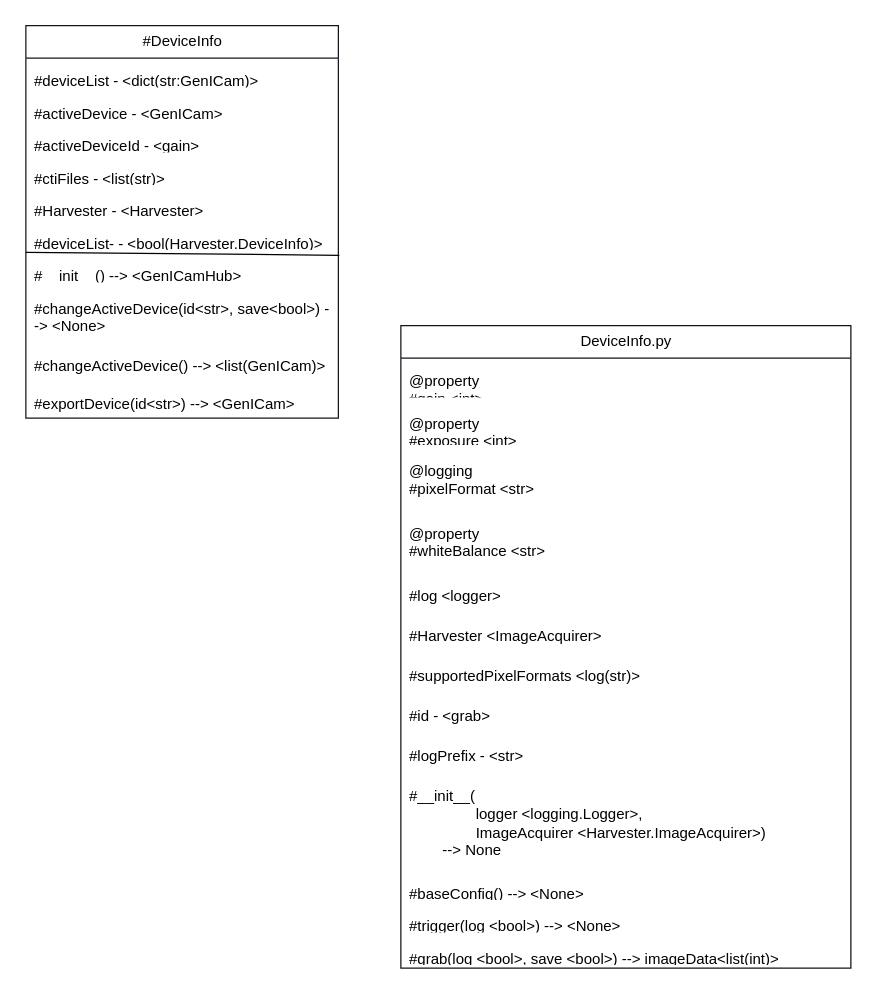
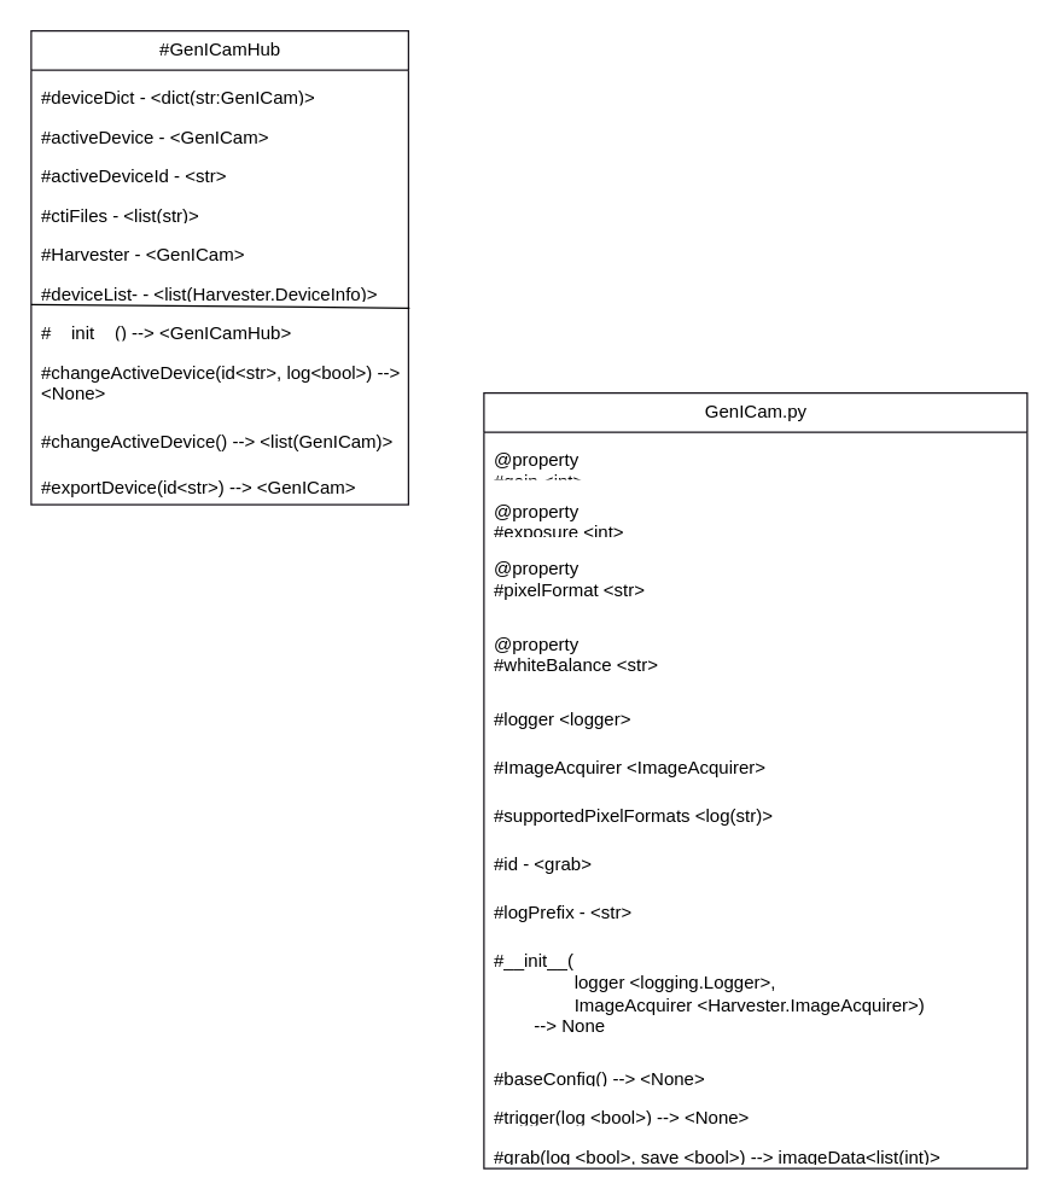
- <mxCell id="2" value="#DeviceInfo" style="swimlane;fontStyle=0;childLayout=stackLayout;horizontal=1;startSize=26;horizontalStack=0;resizeParent=1;resizeParentMax=0;resizeLast=0;collapsible=1;marginBottom=0;html=1;labelBorderColor=none;strokeColor=#18141d;spacingLeft=5;spacingBottom=5;spacingTop=5;spacingRight=5;" parent="1" vertex="1"><mxGeometry x="20" y="20" width="250" height="314" as="geometry"><mxRectangle x="370" y="280" width="110" height="30" as="alternateBounds" /></mxGeometry></mxCell>
+ <mxCell id="2" value="#GenICamHub" style="swimlane;fontStyle=0;childLayout=stackLayout;horizontal=1;startSize=26;horizontalStack=0;resizeParent=1;resizeParentMax=0;resizeLast=0;collapsible=1;marginBottom=0;html=1;labelBorderColor=none;strokeColor=#18141d;spacingLeft=5;spacingBottom=5;spacingTop=5;spacingRight=5;" parent="1" vertex="1"><mxGeometry x="20" y="20" width="250" height="314" as="geometry"><mxRectangle x="370" y="280" width="110" height="30" as="alternateBounds" /></mxGeometry></mxCell>
- <mxCell id="3" value="#deviceList - &amp;lt;dict(str:GenICam)&amp;gt;" style="text;strokeColor=none;fillColor=none;align=left;verticalAlign=top;spacingLeft=5;spacingRight=5;overflow=hidden;rotatable=0;points=[[0,0.5],[1,0.5]];portConstraint=eastwest;whiteSpace=wrap;html=1;fontColor=#000000;labelBorderColor=none;spacingBottom=5;spacingTop=5;" parent="2" vertex="1"><mxGeometry y="26" width="250" height="26" as="geometry" /></mxCell>
+ <mxCell id="3" value="#deviceDict - &amp;lt;dict(str:GenICam)&amp;gt;" style="text;strokeColor=none;fillColor=none;align=left;verticalAlign=top;spacingLeft=5;spacingRight=5;overflow=hidden;rotatable=0;points=[[0,0.5],[1,0.5]];portConstraint=eastwest;whiteSpace=wrap;html=1;fontColor=#000000;labelBorderColor=none;spacingBottom=5;spacingTop=5;" parent="2" vertex="1"><mxGeometry y="26" width="250" height="26" as="geometry" /></mxCell>
- <mxCell id="5" value="#activeDeviceId - &amp;lt;gain&amp;gt;" style="text;strokeColor=none;fillColor=none;align=left;verticalAlign=top;spacingLeft=5;spacingRight=5;overflow=hidden;rotatable=0;points=[[0,0.5],[1,0.5]];portConstraint=eastwest;whiteSpace=wrap;html=1;fontColor=#000000;labelBorderColor=none;spacingBottom=5;spacingTop=5;" parent="2" vertex="1"><mxGeometry y="78" width="250" height="26" as="geometry" /></mxCell>
+ <mxCell id="5" value="#activeDeviceId - &amp;lt;str&amp;gt;" style="text;strokeColor=none;fillColor=none;align=left;verticalAlign=top;spacingLeft=5;spacingRight=5;overflow=hidden;rotatable=0;points=[[0,0.5],[1,0.5]];portConstraint=eastwest;whiteSpace=wrap;html=1;fontColor=#000000;labelBorderColor=none;spacingBottom=5;spacingTop=5;" parent="2" vertex="1"><mxGeometry y="78" width="250" height="26" as="geometry" /></mxCell>
- <mxCell id="7" value="#Harvester - &amp;lt;Harvester&amp;gt;" style="text;strokeColor=none;fillColor=none;align=left;verticalAlign=top;spacingLeft=5;spacingRight=5;overflow=hidden;rotatable=0;points=[[0,0.5],[1,0.5]];portConstraint=eastwest;whiteSpace=wrap;html=1;fontColor=#000000;labelBorderColor=none;spacingBottom=5;spacingTop=5;" parent="2" vertex="1"><mxGeometry y="130" width="250" height="26" as="geometry" /></mxCell>
+ <mxCell id="7" value="#Harvester - &amp;lt;GenICam&amp;gt;" style="text;strokeColor=none;fillColor=none;align=left;verticalAlign=top;spacingLeft=5;spacingRight=5;overflow=hidden;rotatable=0;points=[[0,0.5],[1,0.5]];portConstraint=eastwest;whiteSpace=wrap;html=1;fontColor=#000000;labelBorderColor=none;spacingBottom=5;spacingTop=5;" parent="2" vertex="1"><mxGeometry y="130" width="250" height="26" as="geometry" /></mxCell>
- <mxCell id="8" value="#deviceList- - &amp;lt;bool(Harvester.DeviceInfo)&amp;gt;" style="text;strokeColor=none;fillColor=none;align=left;verticalAlign=top;spacingLeft=5;spacingRight=5;overflow=hidden;rotatable=0;points=[[0,0.5],[1,0.5]];portConstraint=eastwest;whiteSpace=wrap;html=1;fontColor=#000000;labelBorderColor=none;spacingBottom=5;spacingTop=5;" parent="2" vertex="1"><mxGeometry y="156" width="250" height="26" as="geometry" /></mxCell>
+ <mxCell id="8" value="#deviceList- - &amp;lt;list(Harvester.DeviceInfo)&amp;gt;" style="text;strokeColor=none;fillColor=none;align=left;verticalAlign=top;spacingLeft=5;spacingRight=5;overflow=hidden;rotatable=0;points=[[0,0.5],[1,0.5]];portConstraint=eastwest;whiteSpace=wrap;html=1;fontColor=#000000;labelBorderColor=none;spacingBottom=5;spacingTop=5;" parent="2" vertex="1"><mxGeometry y="156" width="250" height="26" as="geometry" /></mxCell>
- <mxCell id="11" value="#changeActiveDevice(id&amp;lt;str&amp;gt;, save&amp;lt;bool&amp;gt;) --&amp;gt; &amp;lt;None&amp;gt;&amp;nbsp;" style="text;strokeColor=none;fillColor=none;align=left;verticalAlign=top;spacingLeft=5;spacingRight=5;overflow=hidden;rotatable=0;points=[[0,0.5],[1,0.5]];portConstraint=eastwest;whiteSpace=wrap;html=1;fontColor=#000000;labelBorderColor=none;spacingBottom=5;spacingTop=5;" parent="2" vertex="1"><mxGeometry y="208" width="250" height="46" as="geometry" /></mxCell>
+ <mxCell id="11" value="#changeActiveDevice(id&amp;lt;str&amp;gt;, log&amp;lt;bool&amp;gt;) --&amp;gt; &amp;lt;None&amp;gt;&amp;nbsp;" style="text;strokeColor=none;fillColor=none;align=left;verticalAlign=top;spacingLeft=5;spacingRight=5;overflow=hidden;rotatable=0;points=[[0,0.5],[1,0.5]];portConstraint=eastwest;whiteSpace=wrap;html=1;fontColor=#000000;labelBorderColor=none;spacingBottom=5;spacingTop=5;" parent="2" vertex="1"><mxGeometry y="208" width="250" height="46" as="geometry" /></mxCell>
- <mxCell id="14" value="DeviceInfo.py" style="swimlane;fontStyle=0;childLayout=stackLayout;horizontal=1;startSize=26;horizontalStack=0;resizeParent=1;resizeParentMax=0;resizeLast=0;collapsible=1;marginBottom=0;html=1;labelBorderColor=none;strokeColor=#15121a;spacingLeft=5;spacingBottom=5;spacingTop=5;spacingRight=5;" parent="1" vertex="1"><mxGeometry x="320" y="260" width="360" height="514" as="geometry"><mxRectangle x="370" y="280" width="110" height="30" as="alternateBounds" /></mxGeometry></mxCell>
+ <mxCell id="14" value="GenICam.py" style="swimlane;fontStyle=0;childLayout=stackLayout;horizontal=1;startSize=26;horizontalStack=0;resizeParent=1;resizeParentMax=0;resizeLast=0;collapsible=1;marginBottom=0;html=1;labelBorderColor=none;strokeColor=#15121a;spacingLeft=5;spacingBottom=5;spacingTop=5;spacingRight=5;" parent="1" vertex="1"><mxGeometry x="320" y="260" width="360" height="514" as="geometry"><mxRectangle x="370" y="280" width="110" height="30" as="alternateBounds" /></mxGeometry></mxCell>
- <mxCell id="17" value="@logging&lt;br&gt;#pixelFormat &amp;lt;str&amp;gt;&amp;nbsp;" style="text;strokeColor=none;fillColor=none;align=left;verticalAlign=top;spacingLeft=5;spacingRight=5;overflow=hidden;rotatable=0;points=[[0,0.5],[1,0.5]];portConstraint=eastwest;whiteSpace=wrap;html=1;fontColor=#000000;labelBorderColor=none;spacingBottom=5;spacingTop=5;" parent="14" vertex="1"><mxGeometry y="98" width="360" height="50" as="geometry" /></mxCell>
+ <mxCell id="17" value="@property&lt;br&gt;#pixelFormat &amp;lt;str&amp;gt;&amp;nbsp;" style="text;strokeColor=none;fillColor=none;align=left;verticalAlign=top;spacingLeft=5;spacingRight=5;overflow=hidden;rotatable=0;points=[[0,0.5],[1,0.5]];portConstraint=eastwest;whiteSpace=wrap;html=1;fontColor=#000000;labelBorderColor=none;spacingBottom=5;spacingTop=5;" parent="14" vertex="1"><mxGeometry y="98" width="360" height="50" as="geometry" /></mxCell>
- <mxCell id="19" value="#log &amp;lt;logger&amp;gt;" style="text;strokeColor=none;fillColor=none;align=left;verticalAlign=top;spacingLeft=5;spacingRight=5;overflow=hidden;rotatable=0;points=[[0,0.5],[1,0.5]];portConstraint=eastwest;whiteSpace=wrap;html=1;fontColor=#000000;labelBorderColor=none;spacingBottom=5;spacingTop=5;" parent="14" vertex="1"><mxGeometry y="198" width="360" height="32" as="geometry" /></mxCell>
+ <mxCell id="19" value="#logger &amp;lt;logger&amp;gt;" style="text;strokeColor=none;fillColor=none;align=left;verticalAlign=top;spacingLeft=5;spacingRight=5;overflow=hidden;rotatable=0;points=[[0,0.5],[1,0.5]];portConstraint=eastwest;whiteSpace=wrap;html=1;fontColor=#000000;labelBorderColor=none;spacingBottom=5;spacingTop=5;" parent="14" vertex="1"><mxGeometry y="198" width="360" height="32" as="geometry" /></mxCell>
- <mxCell id="20" value="#Harvester &amp;lt;ImageAcquirer&amp;gt;" style="text;strokeColor=none;fillColor=none;align=left;verticalAlign=top;spacingLeft=5;spacingRight=5;overflow=hidden;rotatable=0;points=[[0,0.5],[1,0.5]];portConstraint=eastwest;whiteSpace=wrap;html=1;fontColor=#000000;labelBorderColor=none;spacingBottom=5;spacingTop=5;" parent="14" vertex="1"><mxGeometry y="230" width="360" height="32" as="geometry" /></mxCell>
+ <mxCell id="20" value="#ImageAcquirer &amp;lt;ImageAcquirer&amp;gt;" style="text;strokeColor=none;fillColor=none;align=left;verticalAlign=top;spacingLeft=5;spacingRight=5;overflow=hidden;rotatable=0;points=[[0,0.5],[1,0.5]];portConstraint=eastwest;whiteSpace=wrap;html=1;fontColor=#000000;labelBorderColor=none;spacingBottom=5;spacingTop=5;" parent="14" vertex="1"><mxGeometry y="230" width="360" height="32" as="geometry" /></mxCell>
